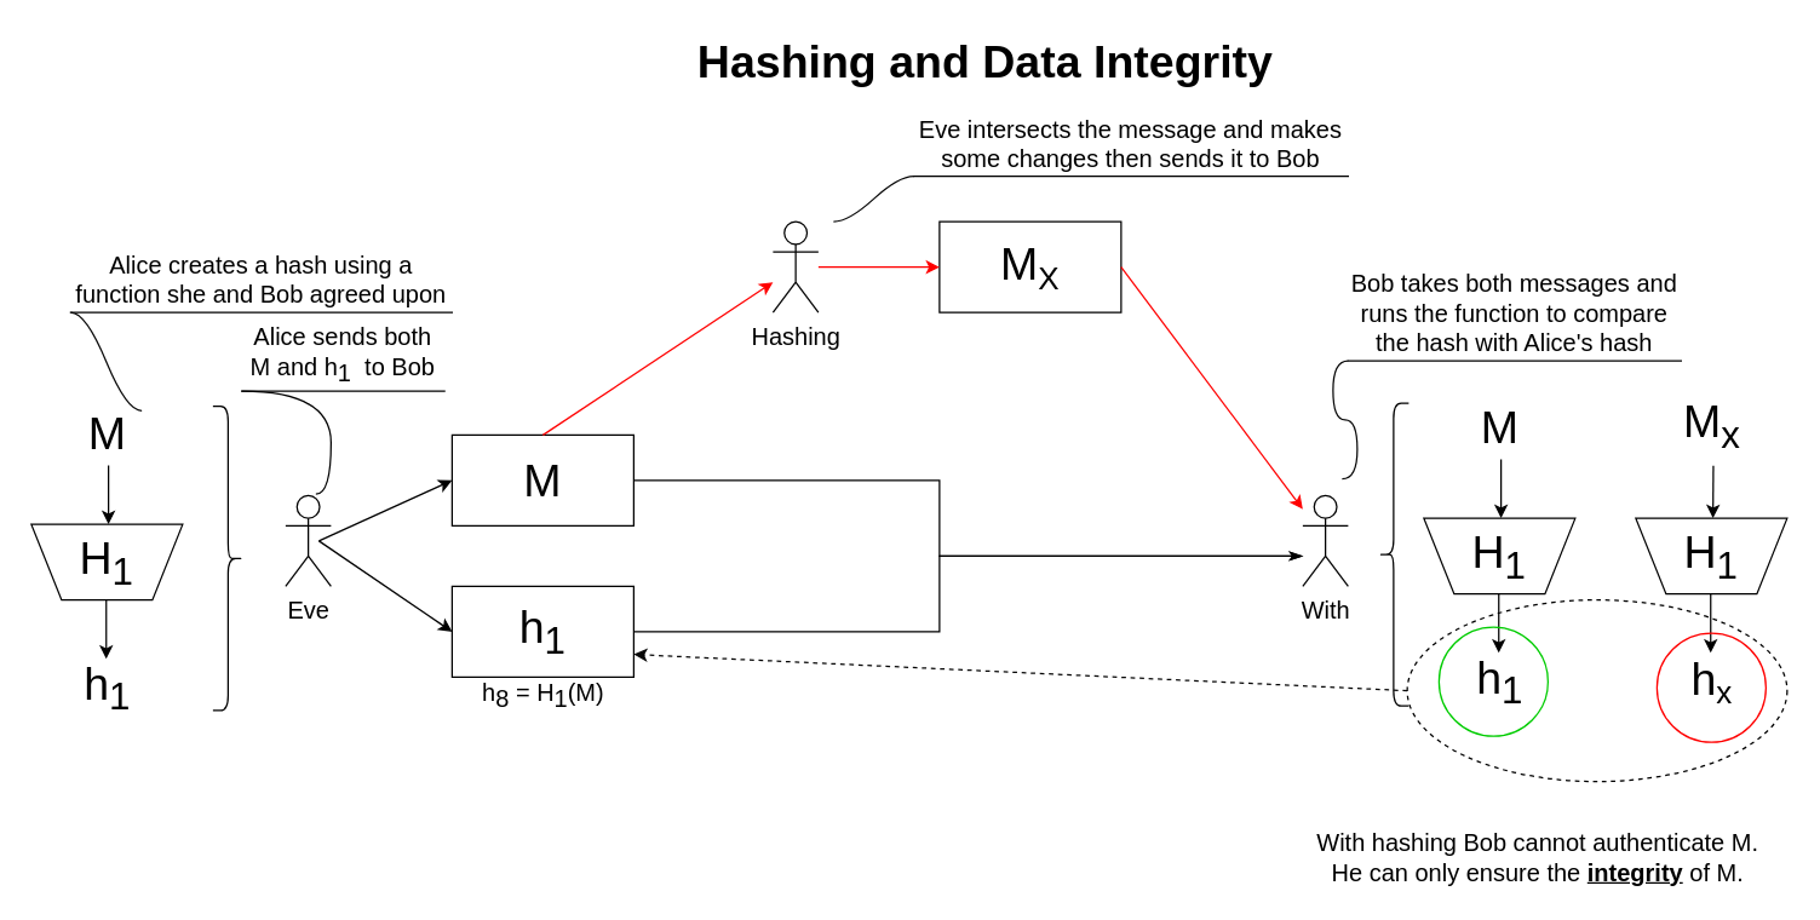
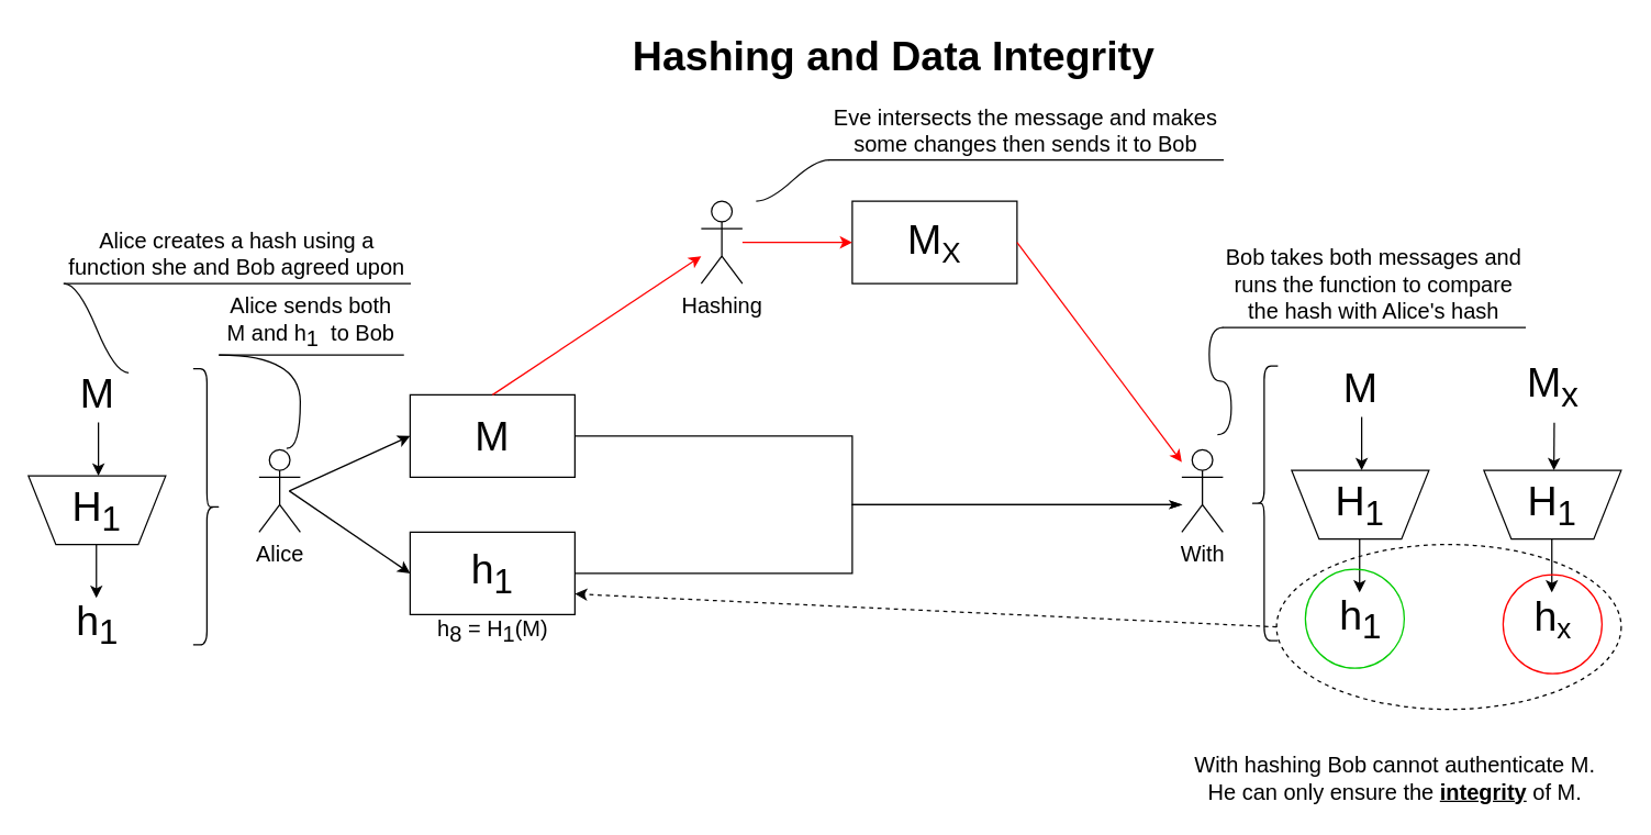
- <mxCell id="2" value="Eve" style="shape=umlActor;verticalLabelPosition=bottom;labelBackgroundColor=#ffffff;verticalAlign=top;html=1;outlineConnect=0;fontSize=16;" parent="1" vertex="1"><mxGeometry x="188" y="327" width="30" height="60" as="geometry" /></mxCell>
+ <mxCell id="2" value="Alice" style="shape=umlActor;verticalLabelPosition=bottom;labelBackgroundColor=#ffffff;verticalAlign=top;html=1;outlineConnect=0;fontSize=16;" parent="1" vertex="1"><mxGeometry x="188" y="327" width="30" height="60" as="geometry" /></mxCell>
